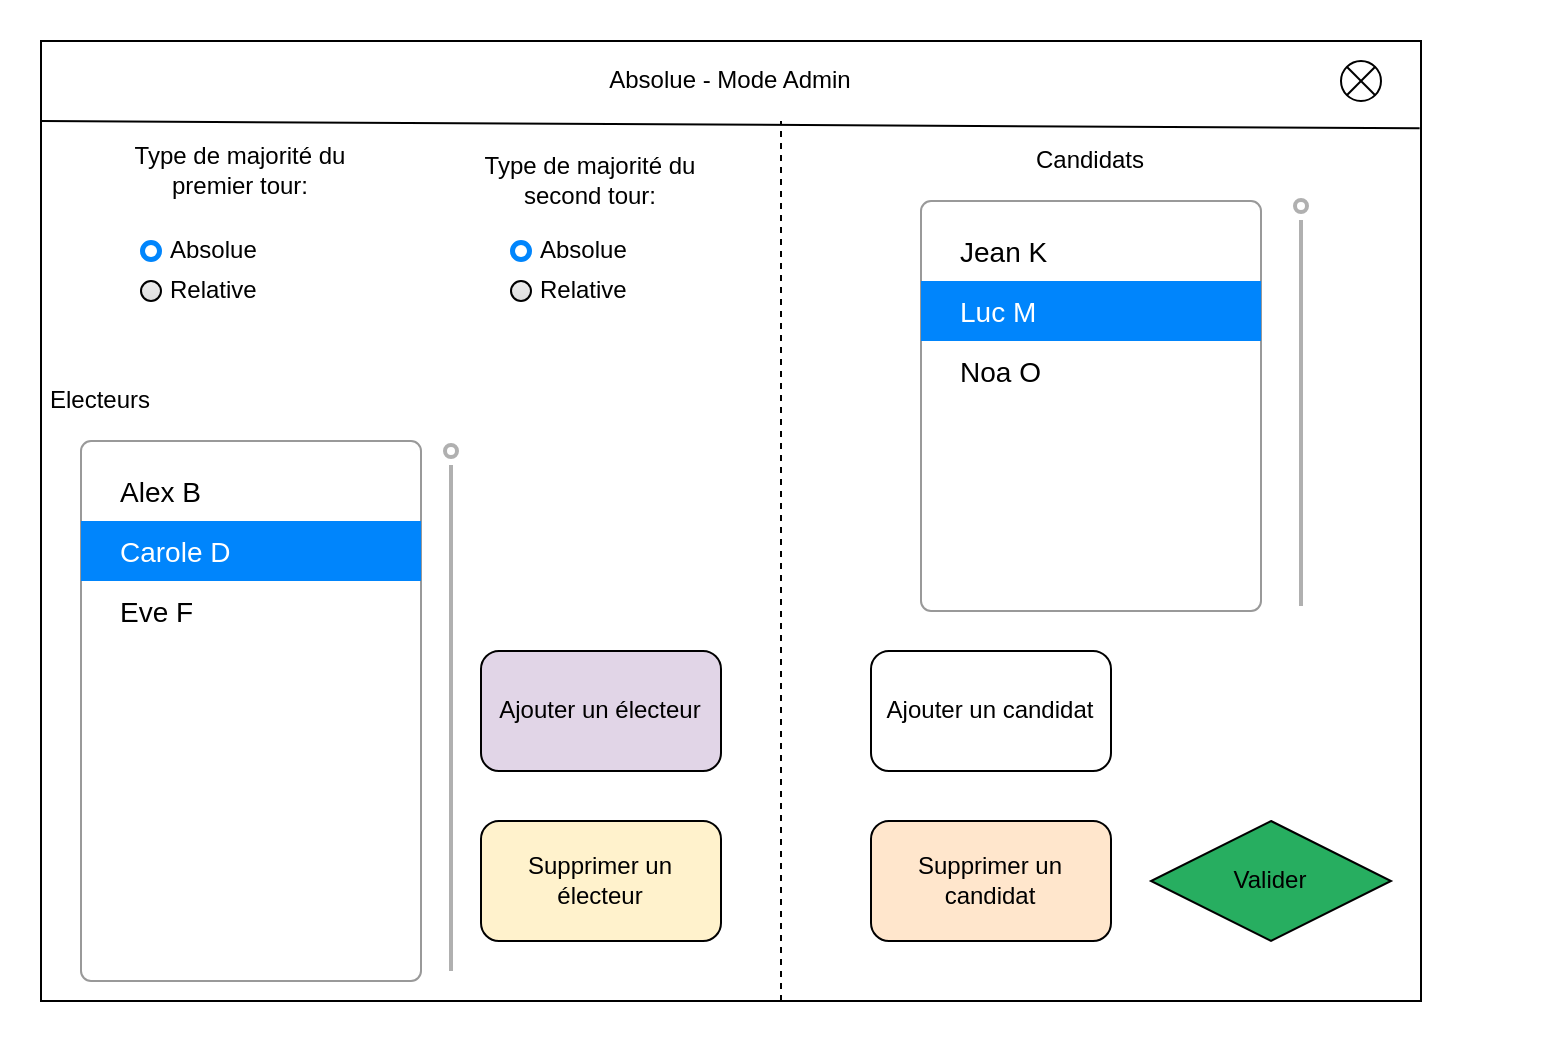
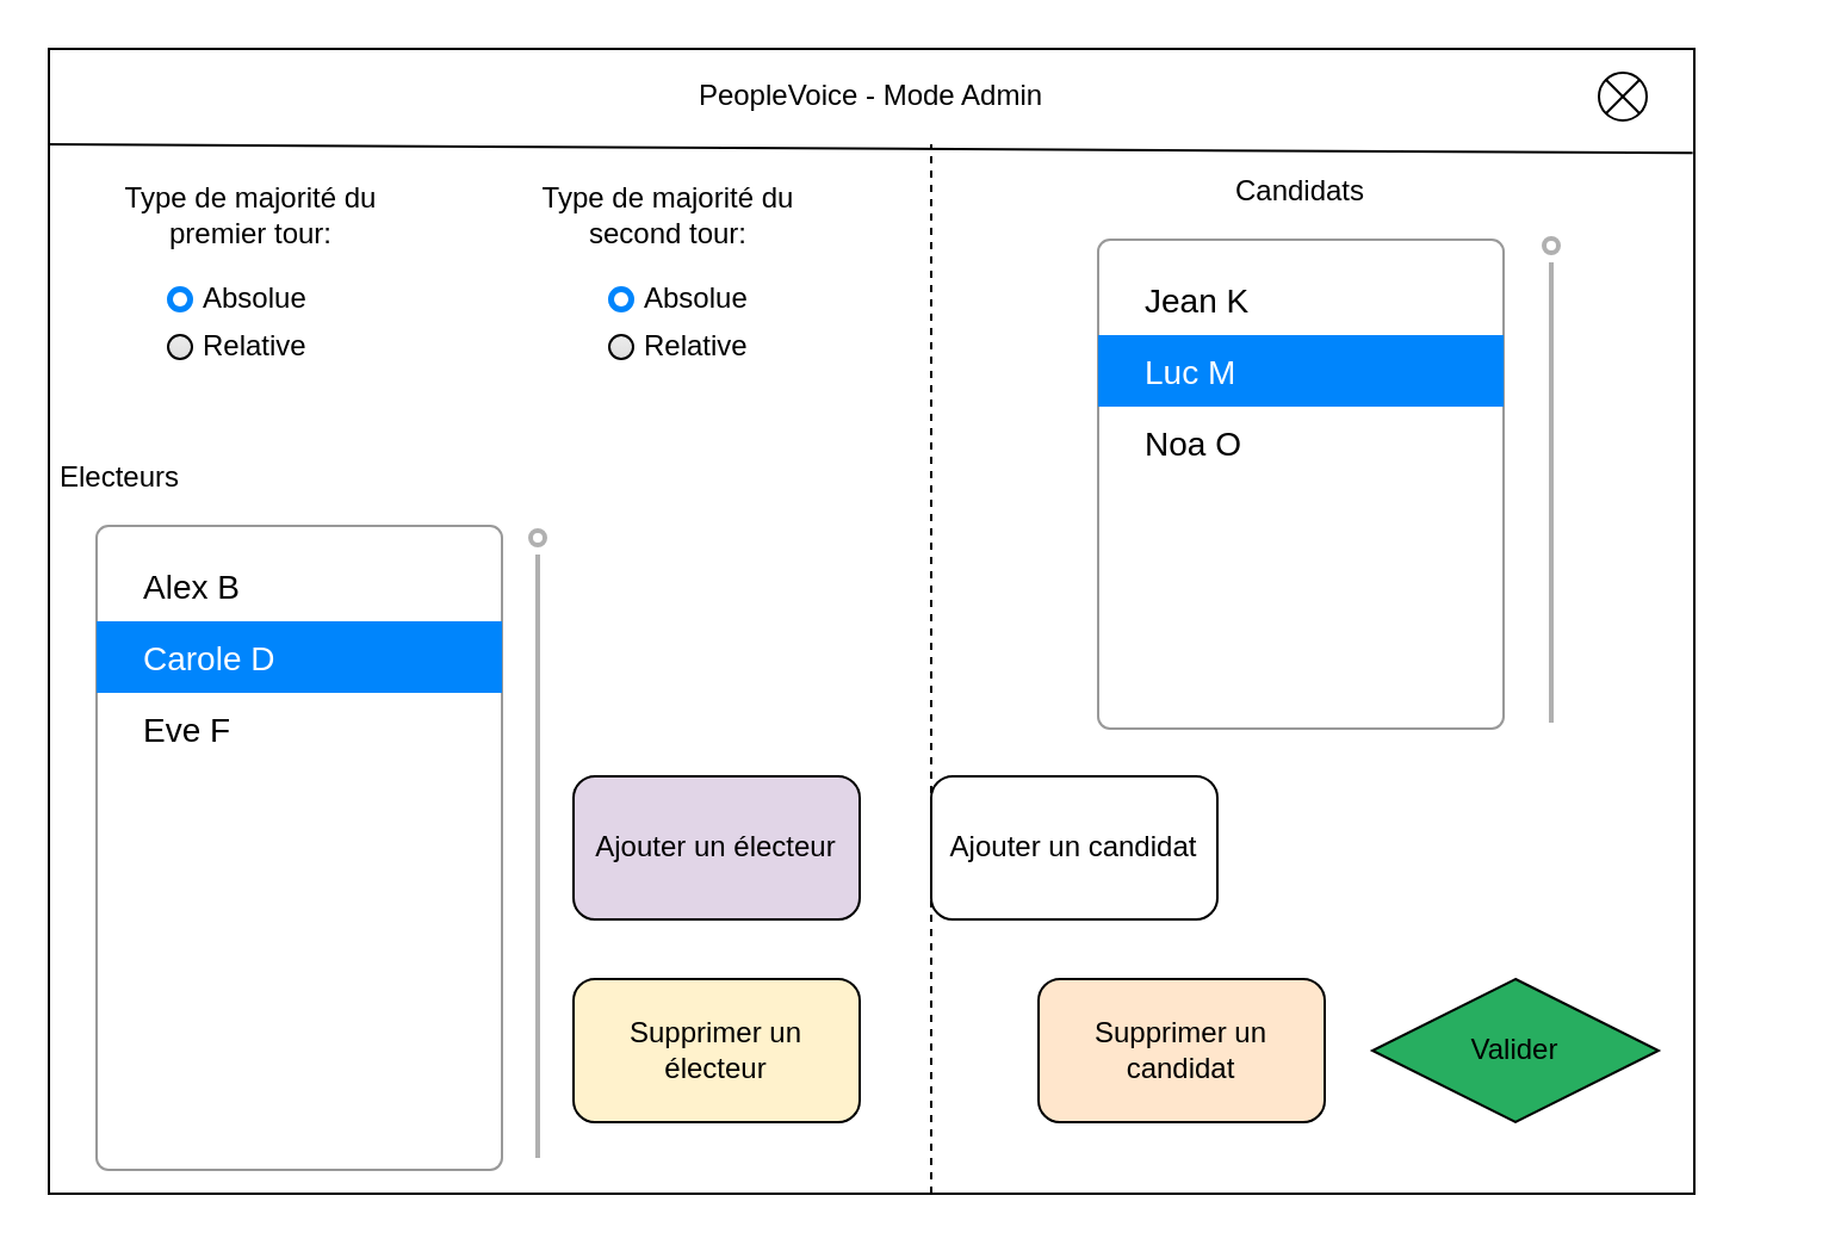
- <mxCell id="4" value="Absolue - Mode Admin" style="text;html=1;strokeColor=none;fillColor=none;align=center;verticalAlign=middle;whiteSpace=wrap;rounded=0;" vertex="1" parent="1"><mxGeometry x="290" y="30" width="150" height="20" as="geometry" /></mxCell>
+ <mxCell id="4" value="PeopleVoice - Mode Admin" style="text;html=1;strokeColor=none;fillColor=none;align=center;verticalAlign=middle;whiteSpace=wrap;rounded=0;" vertex="1" parent="1"><mxGeometry x="290" y="30" width="150" height="20" as="geometry" /></mxCell>
- <mxCell id="10" value="Type de majorité du premier tour:" style="text;html=1;strokeColor=none;fillColor=none;align=center;verticalAlign=middle;whiteSpace=wrap;rounded=0;" vertex="1" parent="1"><mxGeometry x="45" y="75" width="150" height="20" as="geometry" /></mxCell>
+ <mxCell id="10" value="Type de majorité du premier tour:" style="text;html=1;strokeColor=none;fillColor=none;align=center;verticalAlign=middle;whiteSpace=wrap;rounded=0;" vertex="1" parent="1"><mxGeometry x="30" y="80" width="150" height="20" as="geometry" /></mxCell>
- <mxCell id="11" value="Type de majorité du second&amp;nbsp;tour:" style="text;html=1;strokeColor=none;fillColor=none;align=center;verticalAlign=middle;whiteSpace=wrap;rounded=0;" vertex="1" parent="1"><mxGeometry x="220" y="80" width="150" height="20" as="geometry" /></mxCell>
+ <mxCell id="11" value="Type de majorité du second&amp;nbsp;tour:" style="text;html=1;strokeColor=none;fillColor=none;align=center;verticalAlign=middle;whiteSpace=wrap;rounded=0;" vertex="1" parent="1"><mxGeometry x="205" y="80" width="150" height="20" as="geometry" /></mxCell>
- <mxCell id="25" value="Ajouter un candidat" style="rounded=1;whiteSpace=wrap;html=1;" vertex="1" parent="1"><mxGeometry x="435" y="325" width="120" height="60" as="geometry" /></mxCell>
+ <mxCell id="25" value="Ajouter un candidat" style="rounded=1;whiteSpace=wrap;html=1;" vertex="1" parent="1"><mxGeometry x="390" y="325" width="120" height="60" as="geometry" /></mxCell>
